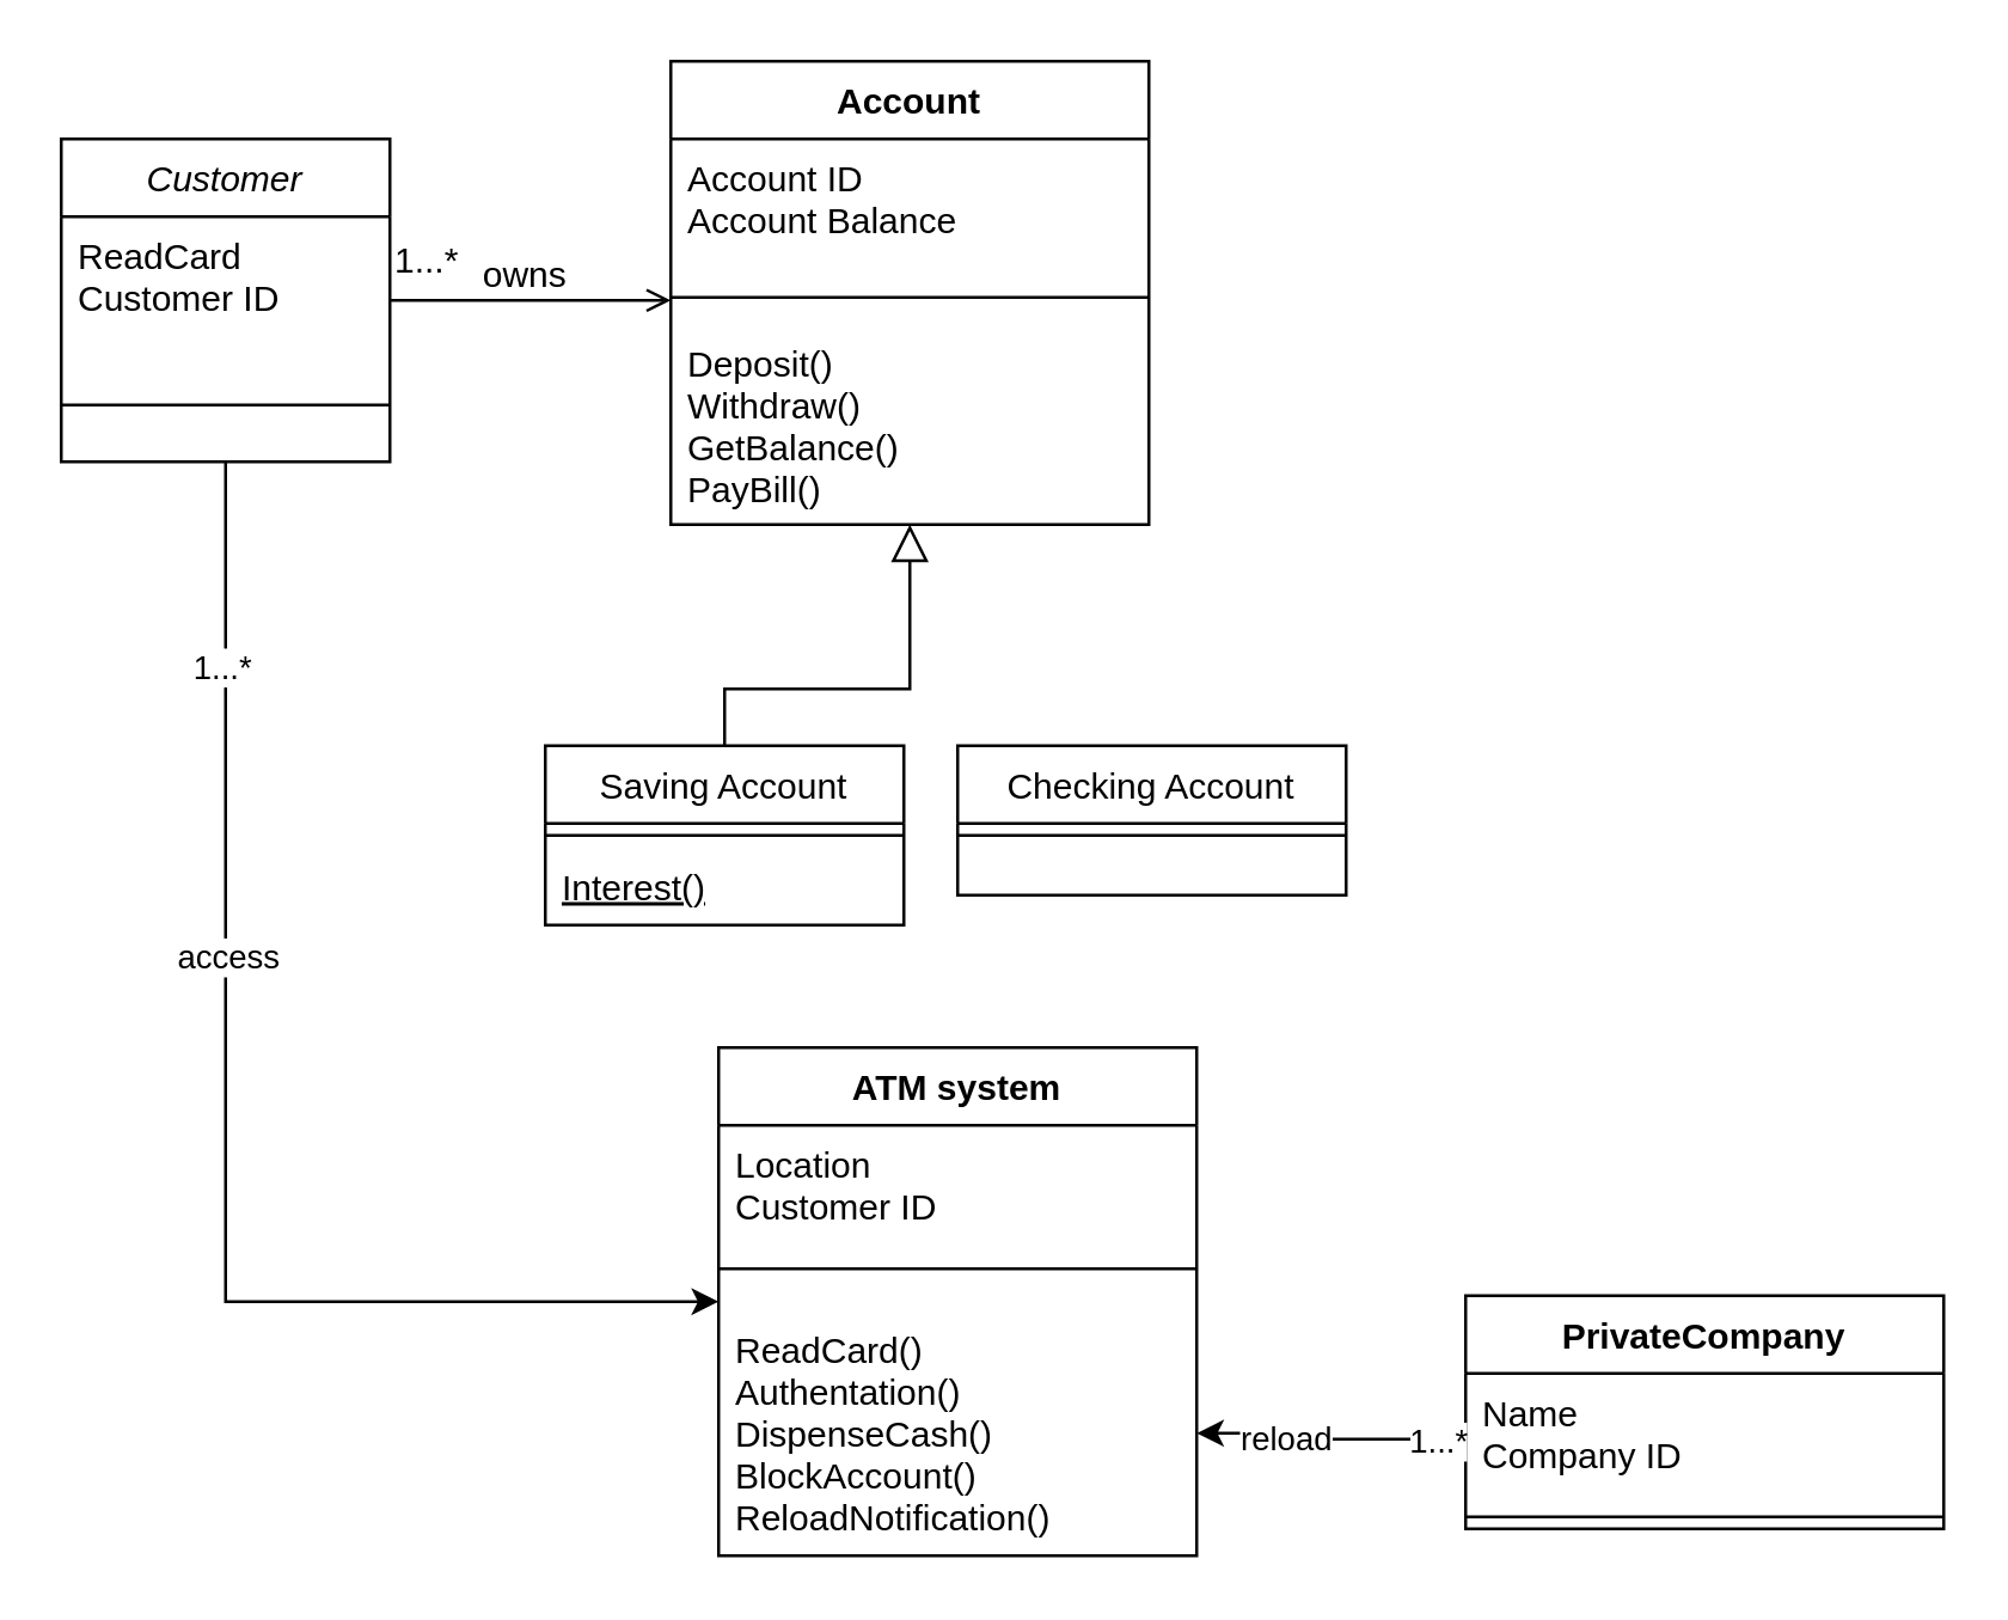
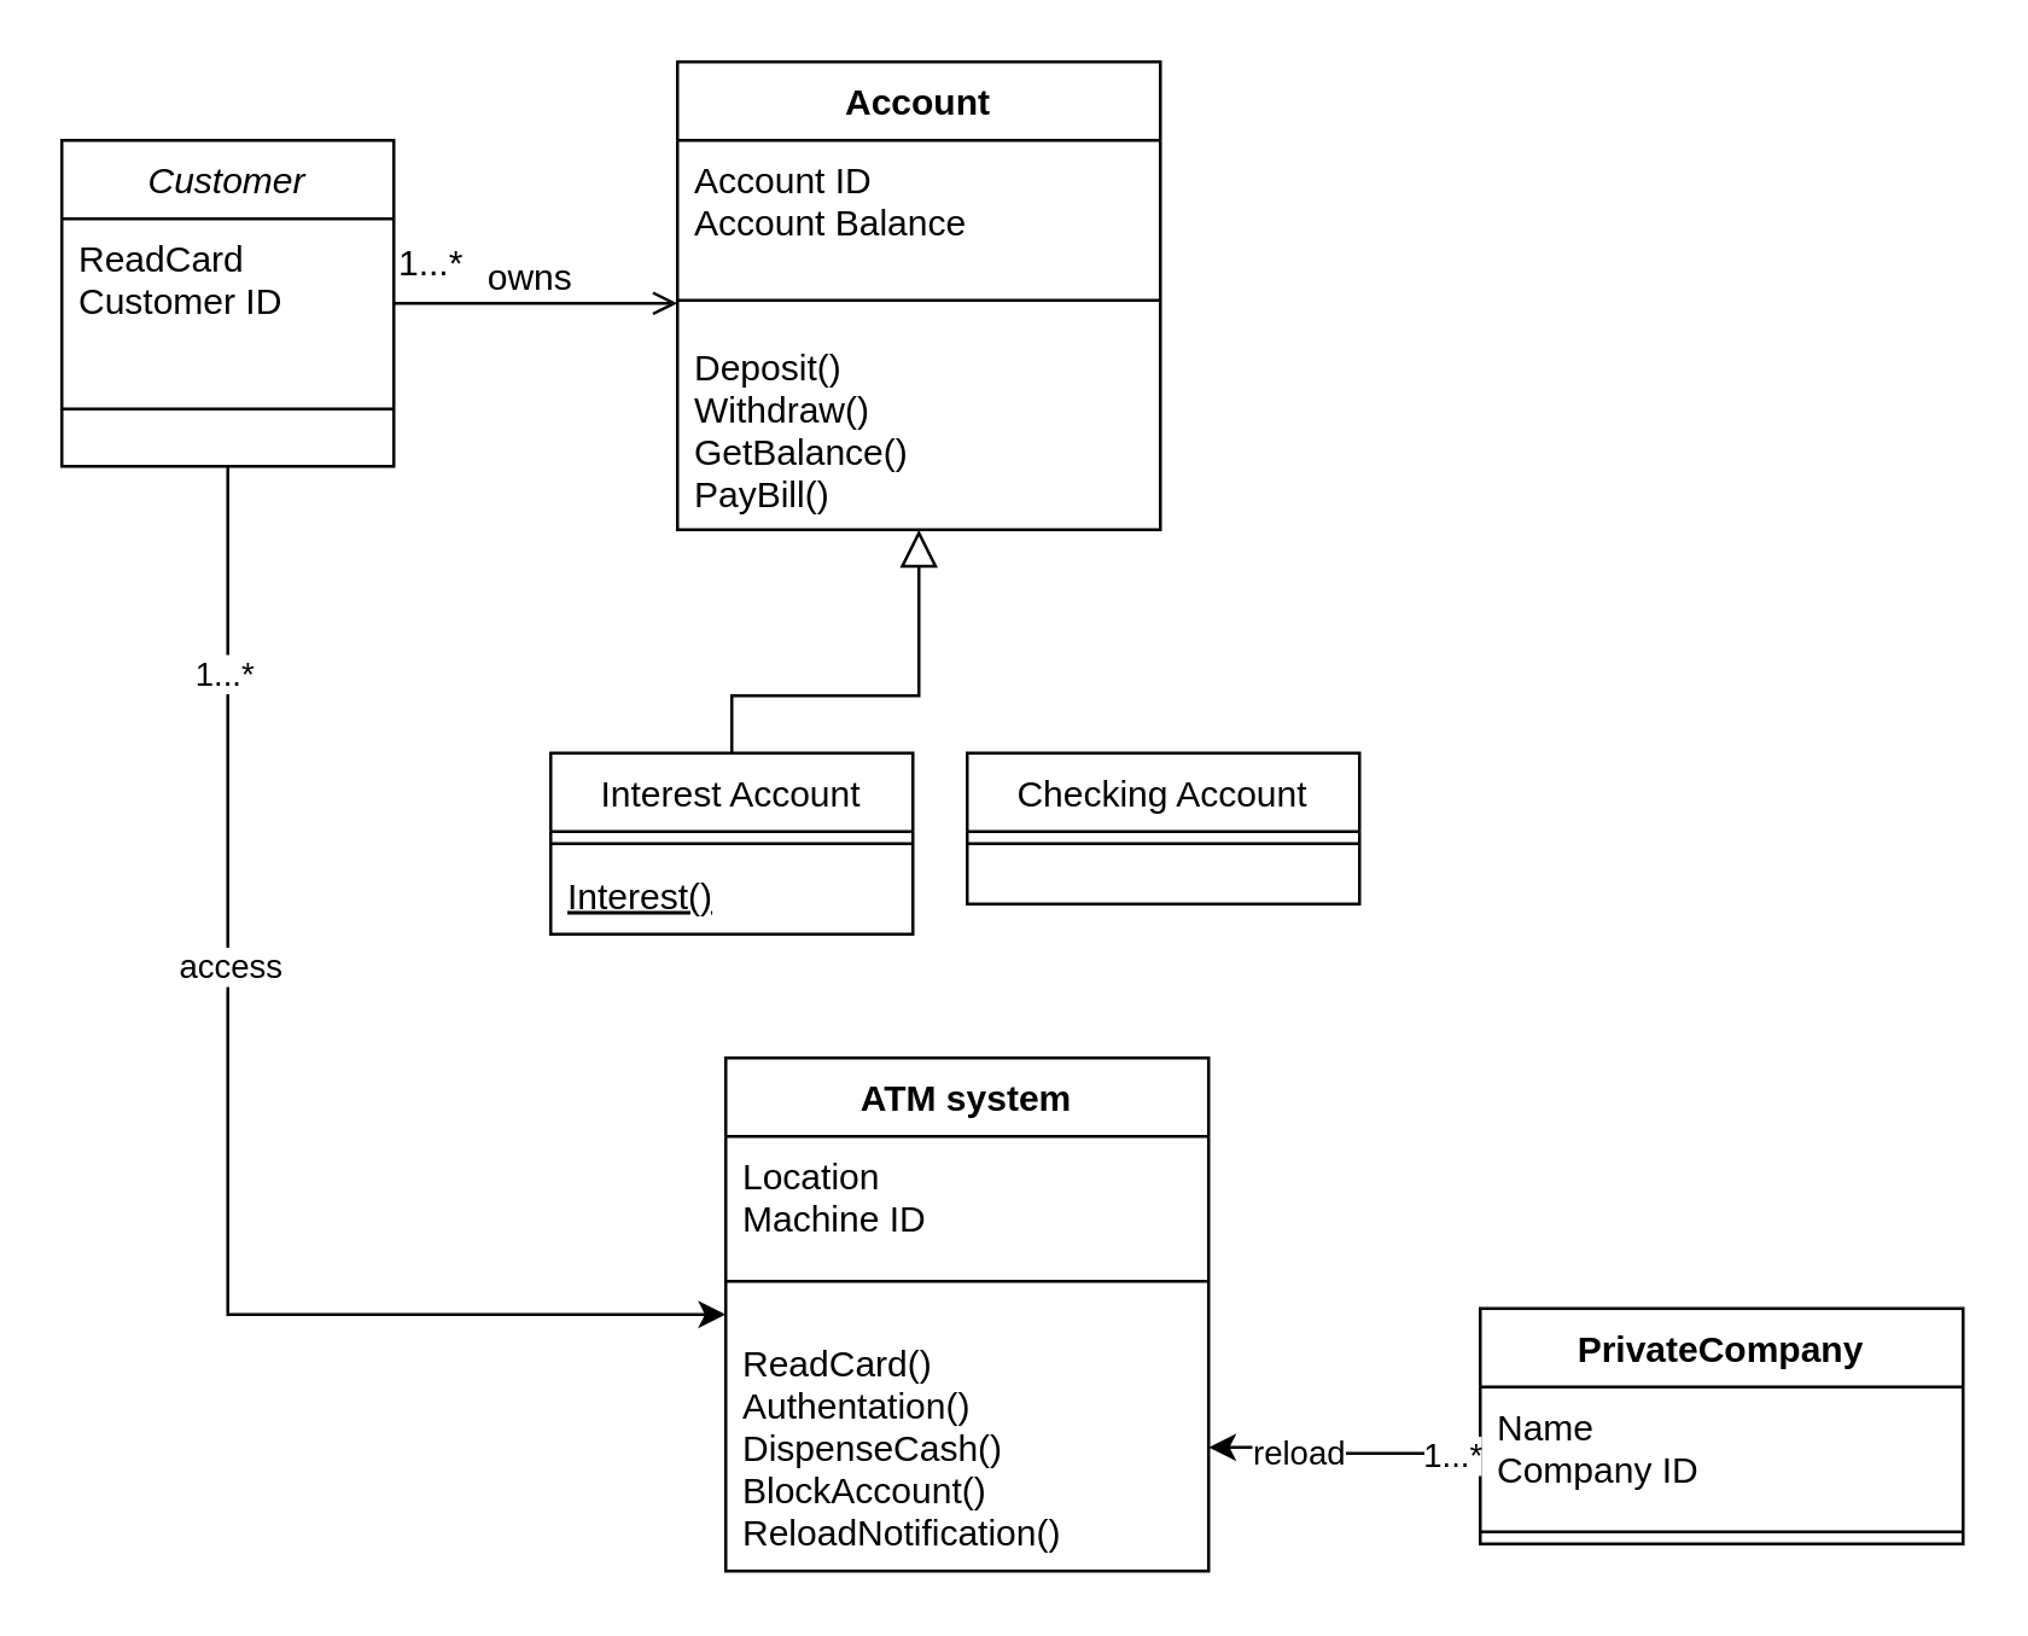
- <mxCell id="8" value="Saving Account" style="swimlane;fontStyle=0;align=center;verticalAlign=top;childLayout=stackLayout;horizontal=1;startSize=26;horizontalStack=0;resizeParent=1;resizeLast=0;collapsible=1;marginBottom=0;rounded=0;shadow=0;strokeWidth=1;" parent="1" vertex="1"><mxGeometry x="182" y="249" width="120" height="60" as="geometry"><mxRectangle x="130" y="380" width="160" height="26" as="alternateBounds" /></mxGeometry></mxCell>
+ <mxCell id="8" value="Interest Account" style="swimlane;fontStyle=0;align=center;verticalAlign=top;childLayout=stackLayout;horizontal=1;startSize=26;horizontalStack=0;resizeParent=1;resizeLast=0;collapsible=1;marginBottom=0;rounded=0;shadow=0;strokeWidth=1;" parent="1" vertex="1"><mxGeometry x="182" y="249" width="120" height="60" as="geometry"><mxRectangle x="130" y="380" width="160" height="26" as="alternateBounds" /></mxGeometry></mxCell>
- <mxCell id="22" value="Location&#10;Customer ID&#10;" style="text;strokeColor=none;fillColor=none;align=left;verticalAlign=top;spacingLeft=4;spacingRight=4;overflow=hidden;rotatable=0;points=[[0,0.5],[1,0.5]];portConstraint=eastwest;" parent="21" vertex="1"><mxGeometry y="26" width="160" height="34" as="geometry" /></mxCell>
+ <mxCell id="22" value="Location&#10;Machine ID&#10;" style="text;strokeColor=none;fillColor=none;align=left;verticalAlign=top;spacingLeft=4;spacingRight=4;overflow=hidden;rotatable=0;points=[[0,0.5],[1,0.5]];portConstraint=eastwest;" parent="21" vertex="1"><mxGeometry y="26" width="160" height="34" as="geometry" /></mxCell>
